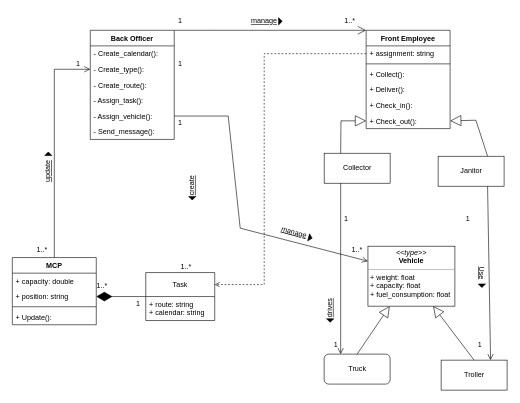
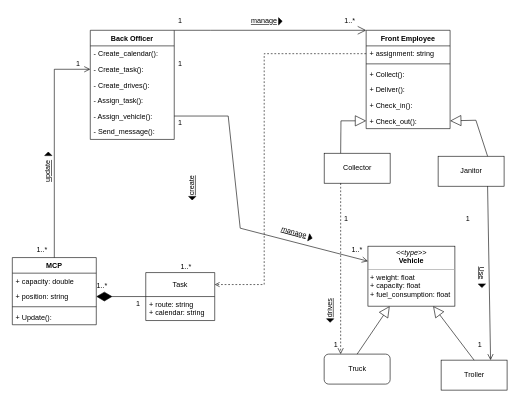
- <mxCell id="4" value="- Create_type():" style="text;strokeColor=none;fillColor=none;align=left;verticalAlign=top;spacingLeft=4;spacingRight=4;overflow=hidden;rotatable=0;points=[[0,0.5],[1,0.5]];portConstraint=eastwest;" parent="2" vertex="1"><mxGeometry y="52" width="140" height="26" as="geometry" /></mxCell>
+ <mxCell id="4" value="- Create_task():" style="text;strokeColor=none;fillColor=none;align=left;verticalAlign=top;spacingLeft=4;spacingRight=4;overflow=hidden;rotatable=0;points=[[0,0.5],[1,0.5]];portConstraint=eastwest;" parent="2" vertex="1"><mxGeometry y="52" width="140" height="26" as="geometry" /></mxCell>
- <mxCell id="5" value="- Create_route():" style="text;strokeColor=none;fillColor=none;align=left;verticalAlign=top;spacingLeft=4;spacingRight=4;overflow=hidden;rotatable=0;points=[[0,0.5],[1,0.5]];portConstraint=eastwest;" parent="2" vertex="1"><mxGeometry y="78" width="140" height="26" as="geometry" /></mxCell>
+ <mxCell id="5" value="- Create_drives():" style="text;strokeColor=none;fillColor=none;align=left;verticalAlign=top;spacingLeft=4;spacingRight=4;overflow=hidden;rotatable=0;points=[[0,0.5],[1,0.5]];portConstraint=eastwest;" parent="2" vertex="1"><mxGeometry y="78" width="140" height="26" as="geometry" /></mxCell>
- <mxCell id="47" value="" style="endArrow=open;startArrow=none;endFill=0;startFill=0;endSize=8;html=1;verticalAlign=bottom;labelBackgroundColor=none;strokeWidth=1;rounded=0;exitX=0.25;exitY=1;exitDx=0;exitDy=0;entryX=0.25;entryY=0;entryDx=0;entryDy=0;" parent="1" source="16" target="20" edge="1"><mxGeometry width="160" relative="1" as="geometry"><mxPoint x="360" y="330" as="sourcePoint" /><mxPoint x="520" y="330" as="targetPoint" /></mxGeometry></mxCell>
+ <mxCell id="47" value="" style="endArrow=open;startArrow=none;endFill=0;startFill=0;endSize=8;html=1;verticalAlign=bottom;labelBackgroundColor=none;strokeWidth=1;rounded=0;exitX=0.25;exitY=1;exitDx=0;exitDy=0;entryX=0.25;entryY=0;entryDx=0;entryDy=0;dashed=1;" parent="1" source="16" target="20" edge="1"><mxGeometry width="160" relative="1" as="geometry"><mxPoint x="360" y="330" as="sourcePoint" /><mxPoint x="520" y="330" as="targetPoint" /></mxGeometry></mxCell>
